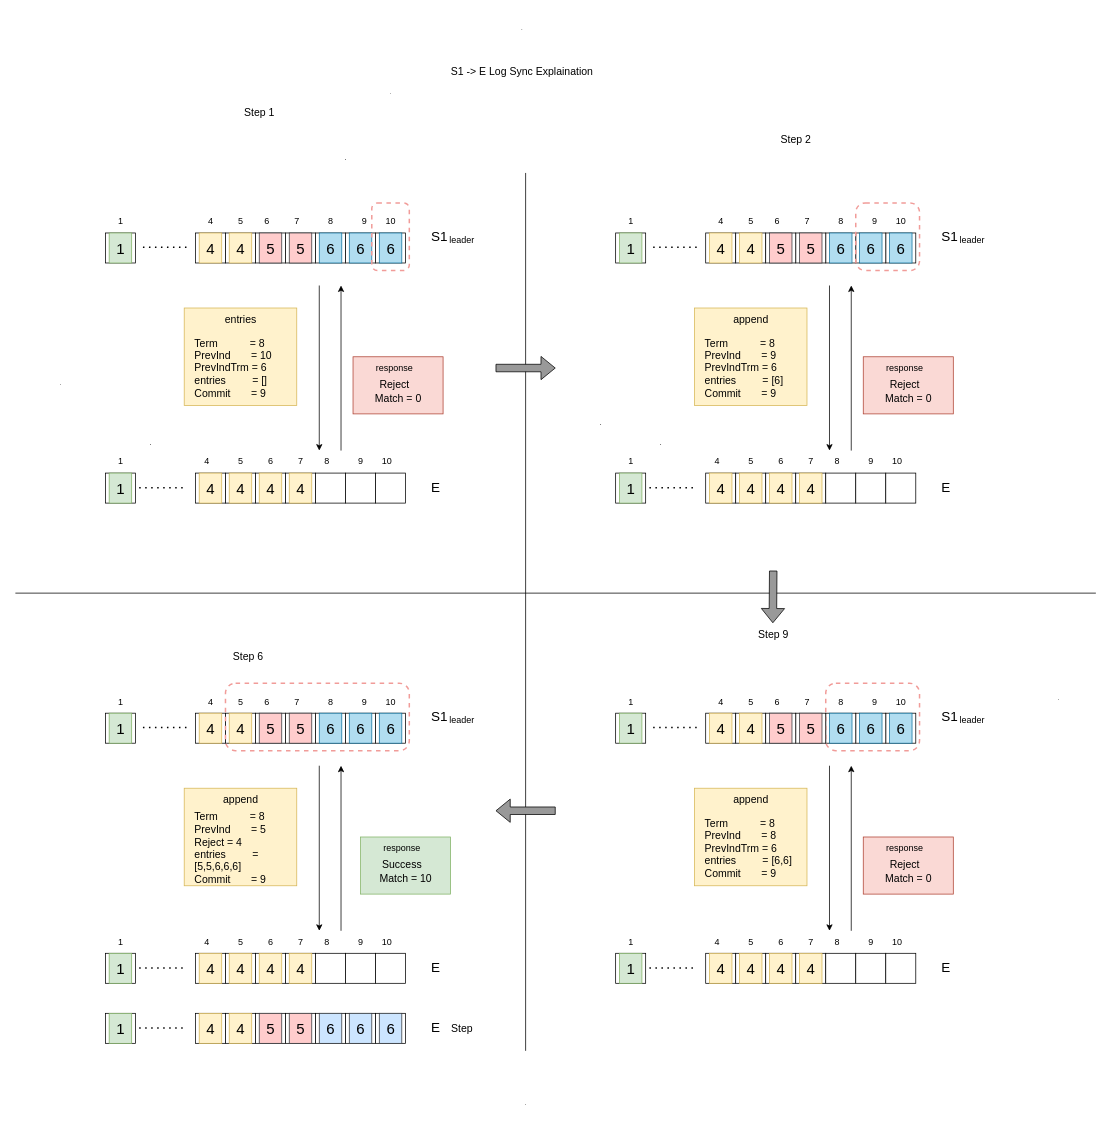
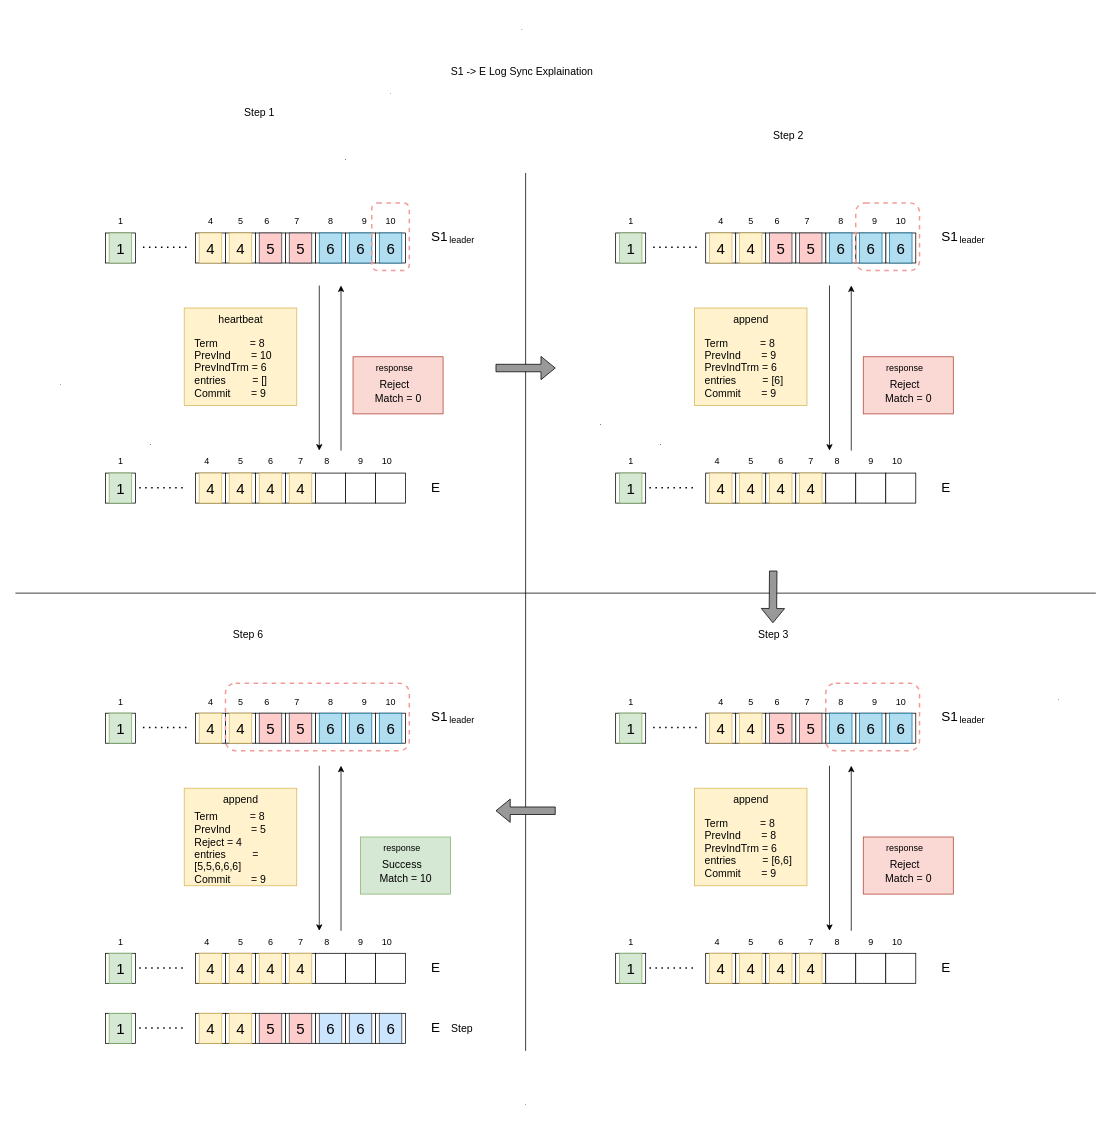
- <mxCell id="200" value="Step 2" style="text;html=1;align=center;verticalAlign=middle;resizable=0;points=[];autosize=1;strokeColor=none;fillColor=none;fontSize=14;" vertex="1" parent="1"><mxGeometry x="1030" y="170" width="60" height="30" as="geometry" /></mxCell>
+ <mxCell id="200" value="Step 2" style="text;html=1;align=center;verticalAlign=middle;resizable=0;points=[];autosize=1;strokeColor=none;fillColor=none;fontSize=14;" vertex="1" parent="1"><mxGeometry x="1020" y="165" width="60" height="30" as="geometry" /></mxCell>
- <mxCell id="9" value="entries" style="text;html=1;align=center;verticalAlign=middle;resizable=0;points=[];autosize=1;strokeColor=none;fillColor=none;fontSize=14;" vertex="1" parent="7"><mxGeometry x="35" width="80" height="30" as="geometry" /></mxCell>
+ <mxCell id="9" value="heartbeat" style="text;html=1;align=center;verticalAlign=middle;resizable=0;points=[];autosize=1;strokeColor=none;fillColor=none;fontSize=14;" vertex="1" parent="7"><mxGeometry x="35" width="80" height="30" as="geometry" /></mxCell>
- <mxCell id="285" value="Step 9" style="text;html=1;align=center;verticalAlign=middle;resizable=0;points=[];autosize=1;strokeColor=none;fillColor=none;fontSize=14;" vertex="1" parent="1"><mxGeometry x="1000" y="830" width="60" height="30" as="geometry" /></mxCell>
+ <mxCell id="285" value="Step 3" style="text;html=1;align=center;verticalAlign=middle;resizable=0;points=[];autosize=1;strokeColor=none;fillColor=none;fontSize=14;" vertex="1" parent="1"><mxGeometry x="1000" y="830" width="60" height="30" as="geometry" /></mxCell>
- <mxCell id="286" value="Step 6" style="text;html=1;align=center;verticalAlign=middle;resizable=0;points=[];autosize=1;strokeColor=none;fillColor=none;fontSize=14;" vertex="1" parent="1"><mxGeometry x="300" y="860" width="60" height="30" as="geometry" /></mxCell>
+ <mxCell id="286" value="Step 6" style="text;html=1;align=center;verticalAlign=middle;resizable=0;points=[];autosize=1;strokeColor=none;fillColor=none;fontSize=14;" vertex="1" parent="1"><mxGeometry x="300" y="830" width="60" height="30" as="geometry" /></mxCell>
